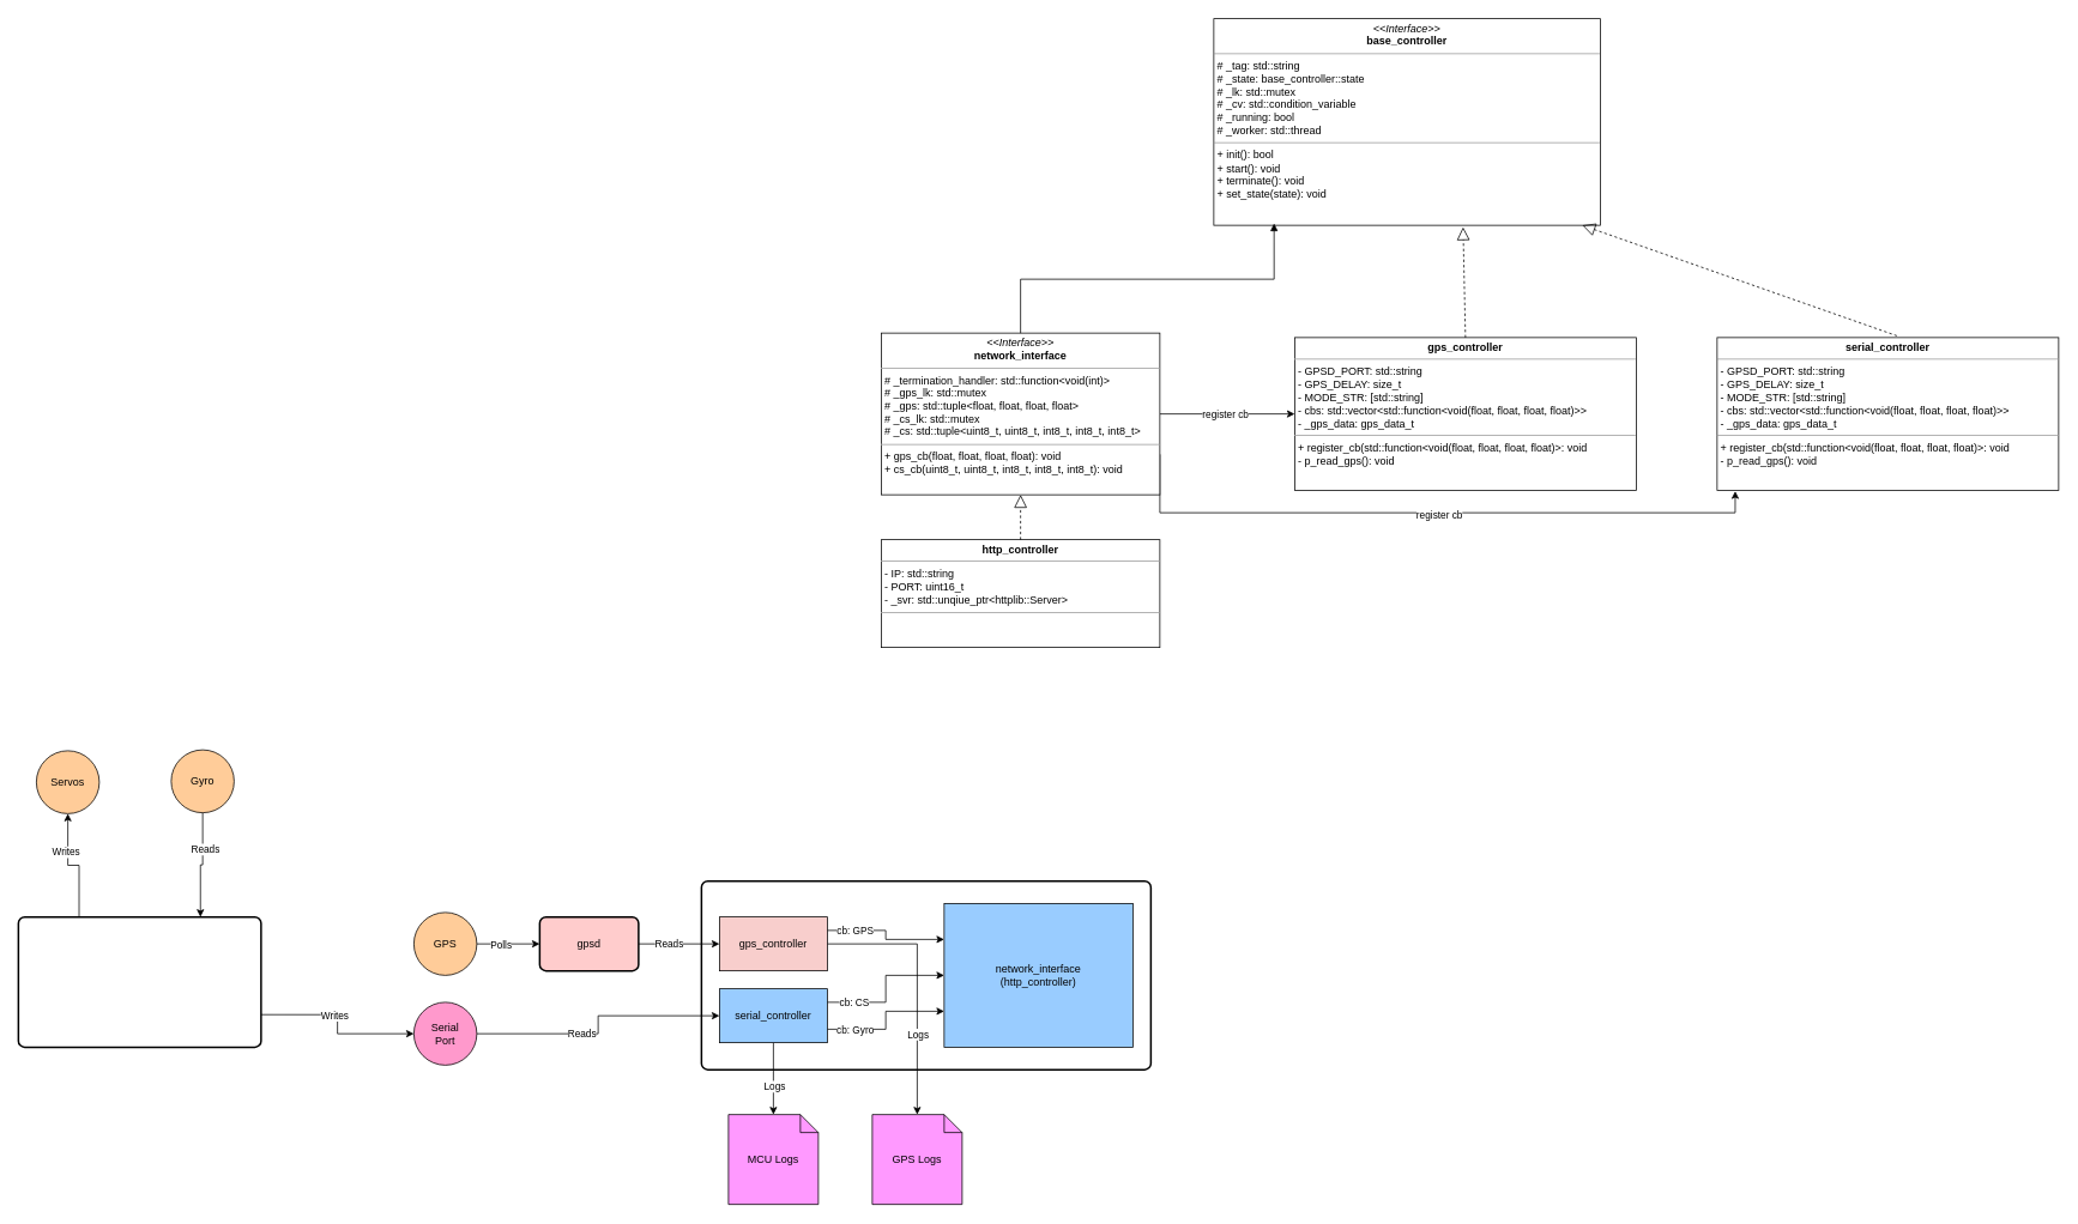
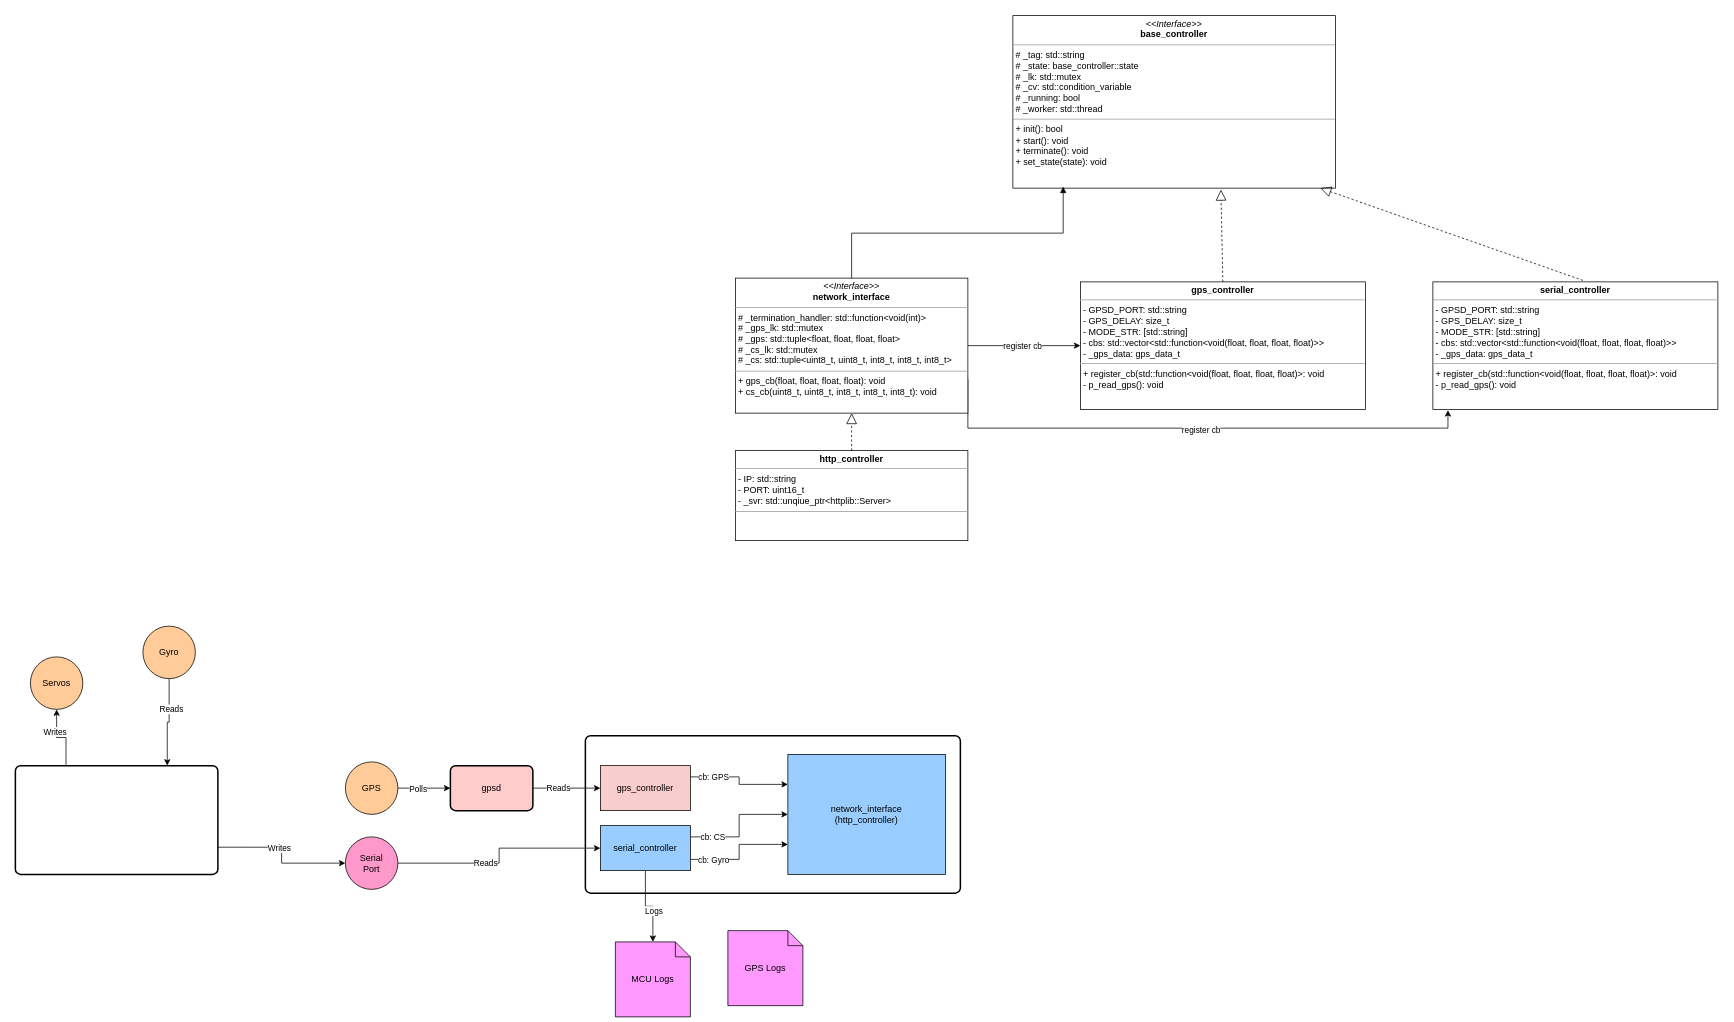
- <mxCell id="45" value="Servos" style="ellipse;whiteSpace=wrap;html=1;aspect=fixed;fillColor=#FFCC99;fontColor=#000000;" vertex="1" parent="1"><mxGeometry x="40" y="835" width="70" height="70" as="geometry" /></mxCell>
+ <mxCell id="45" value="Servos" style="ellipse;whiteSpace=wrap;html=1;aspect=fixed;fillColor=#FFCC99;fontColor=#000000;" vertex="1" parent="1"><mxGeometry x="40" y="875" width="70" height="70" as="geometry" /></mxCell>
- <mxCell id="25" style="edgeStyle=orthogonalEdgeStyle;rounded=0;orthogonalLoop=1;jettySize=auto;html=1;exitX=1;exitY=0.5;exitDx=0;exitDy=0;entryX=0.5;entryY=0;entryDx=0;entryDy=0;entryPerimeter=0;" edge="1" parent="1" source="29" target="16"><mxGeometry relative="1" as="geometry"><Array as="points"><mxPoint x="1020" y="1050" /></Array></mxGeometry></mxCell>
- <mxCell id="26" value="Logs" style="edgeLabel;html=1;align=center;verticalAlign=middle;resizable=0;points=[];" vertex="1" connectable="0" parent="25"><mxGeometry x="0.211" y="1" relative="1" as="geometry"><mxPoint x="-1" y="24" as="offset" /></mxGeometry></mxCell>
- <mxCell id="15" value="MCU Logs" style="shape=note;size=20;whiteSpace=wrap;html=1;fillColor=#FF99FF;fontColor=#000000;" vertex="1" parent="1"><mxGeometry x="810" y="1240" width="100" height="100" as="geometry" /></mxCell>
+ <mxCell id="15" value="MCU Logs" style="shape=note;size=20;whiteSpace=wrap;html=1;fillColor=#FF99FF;fontColor=#000000;" vertex="1" parent="1"><mxGeometry x="820" y="1255" width="100" height="100" as="geometry" /></mxCell>
